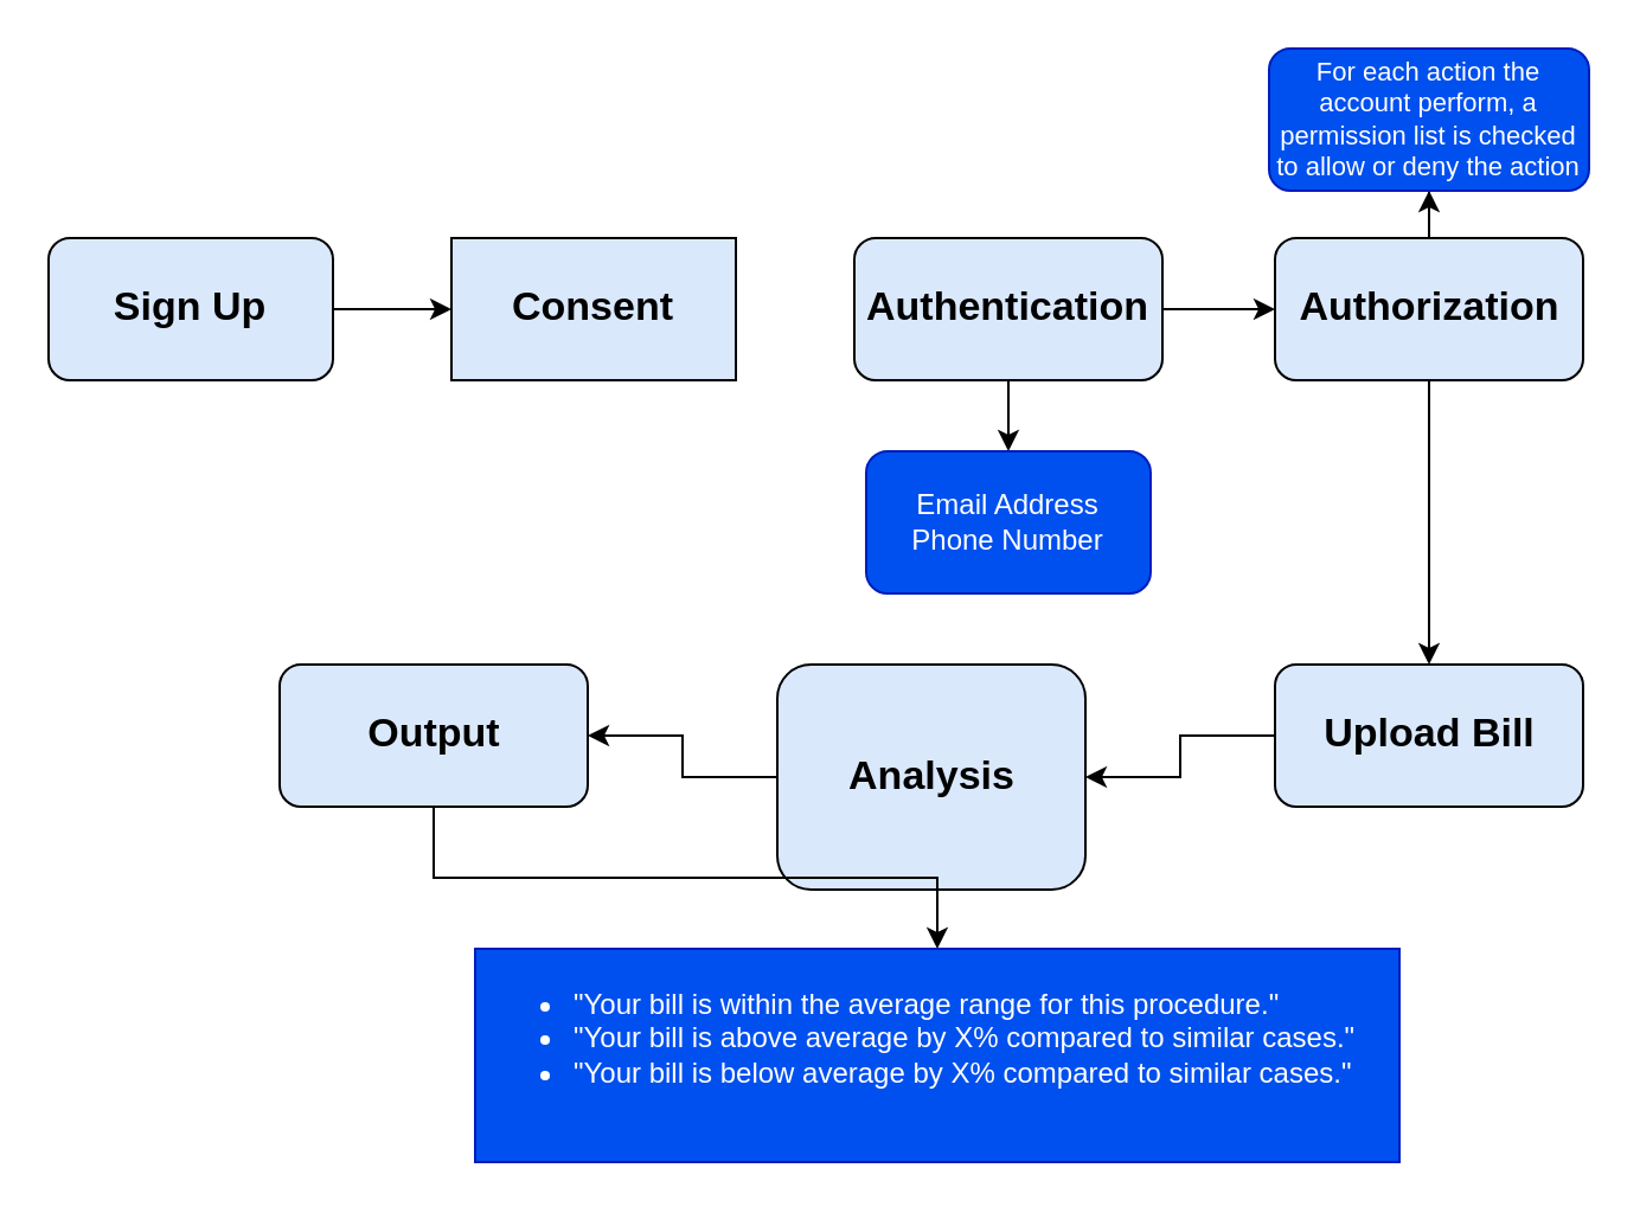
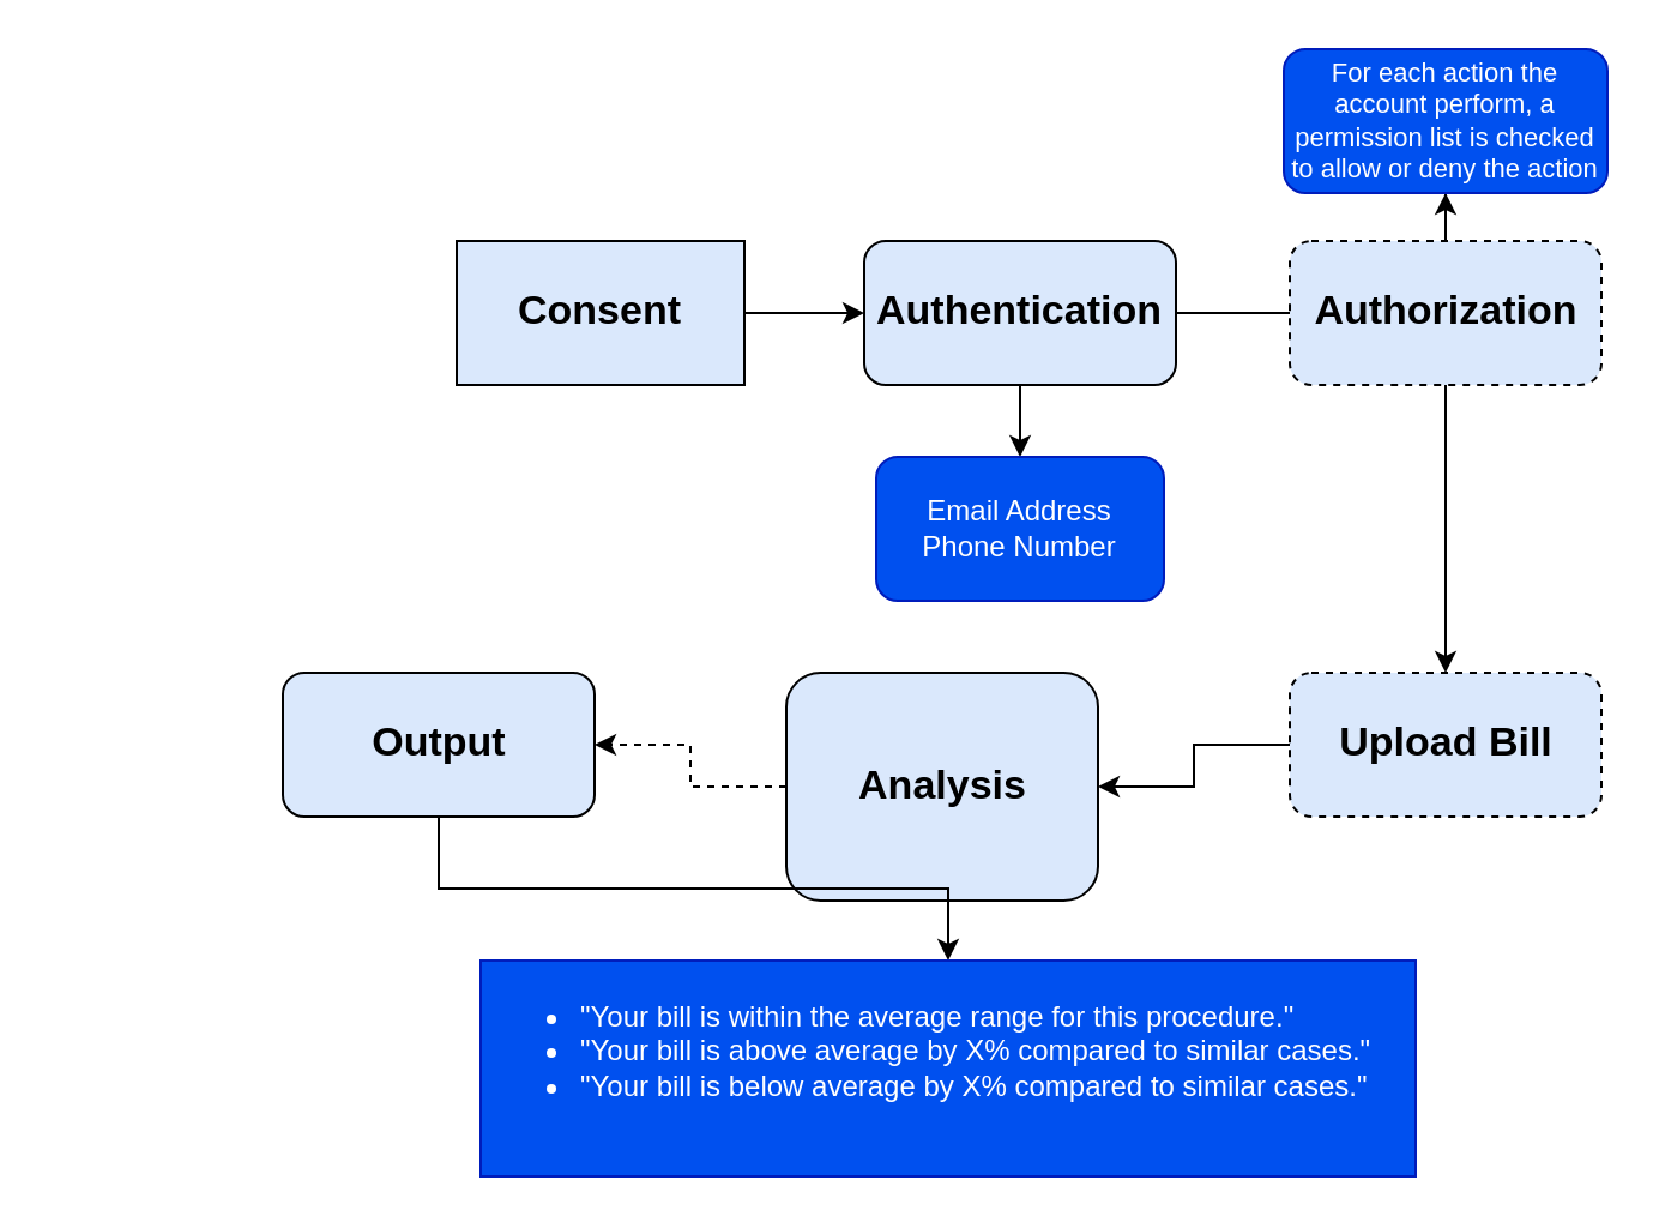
- <mxCell id="3" value="&lt;font style=&quot;font-size: 17px;&quot;&gt;&lt;b&gt;Sign Up&lt;/b&gt;&lt;/font&gt;" style="rounded=1;whiteSpace=wrap;html=1;fillColor=#dae8fc;strokeColor=default;gradientColor=none;" vertex="1" parent="1"><mxGeometry x="20" y="100" width="120" height="60" as="geometry" /></mxCell>
- <mxCell id="2" value="" style="edgeStyle=orthogonalEdgeStyle;rounded=0;orthogonalLoop=1;jettySize=auto;html=1;" edge="1" parent="1" source="3" target="5"><mxGeometry relative="1" as="geometry" /></mxCell>
+ <mxCell id="4" value="" style="edgeStyle=orthogonalEdgeStyle;rounded=0;orthogonalLoop=1;jettySize=auto;html=1;" edge="1" parent="1" source="5" target="8"><mxGeometry relative="1" as="geometry" /></mxCell>
- <mxCell id="7" value="" style="edgeStyle=orthogonalEdgeStyle;rounded=0;orthogonalLoop=1;jettySize=auto;html=1;" edge="1" parent="1" source="8" target="12"><mxGeometry relative="1" as="geometry" /></mxCell>
+ <mxCell id="7" value="" style="edgeStyle=orthogonalEdgeStyle;rounded=0;orthogonalLoop=1;jettySize=auto;html=1;endArrow=none;" edge="1" parent="1" source="8" target="12"><mxGeometry relative="1" as="geometry" /></mxCell>
- <mxCell id="12" value="&lt;span style=&quot;font-size: 17px;&quot;&gt;&lt;b&gt;Authorization&lt;/b&gt;&lt;/span&gt;" style="rounded=1;whiteSpace=wrap;html=1;fillColor=#dae8fc;strokeColor=default;gradientColor=none;" vertex="1" parent="1"><mxGeometry x="537.5" y="100" width="130" height="60" as="geometry" /></mxCell>
+ <mxCell id="12" value="&lt;span style=&quot;font-size: 17px;&quot;&gt;&lt;b&gt;Authorization&lt;/b&gt;&lt;/span&gt;" style="rounded=1;whiteSpace=wrap;html=1;fillColor=#dae8fc;strokeColor=default;gradientColor=none;dashed=1;" vertex="1" parent="1"><mxGeometry x="537.5" y="100" width="130" height="60" as="geometry" /></mxCell>
- <mxCell id="15" value="&lt;span style=&quot;font-size: 17px;&quot;&gt;&lt;b&gt;Upload Bill&lt;/b&gt;&lt;/span&gt;" style="rounded=1;whiteSpace=wrap;html=1;fillColor=#dae8fc;strokeColor=default;gradientColor=none;" vertex="1" parent="1"><mxGeometry x="537.5" y="280" width="130" height="60" as="geometry" /></mxCell>
+ <mxCell id="15" value="&lt;span style=&quot;font-size: 17px;&quot;&gt;&lt;b&gt;Upload Bill&lt;/b&gt;&lt;/span&gt;" style="rounded=1;whiteSpace=wrap;html=1;fillColor=#dae8fc;strokeColor=default;gradientColor=none;dashed=1;" vertex="1" parent="1"><mxGeometry x="537.5" y="280" width="130" height="60" as="geometry" /></mxCell>
- <mxCell id="16" value="" style="edgeStyle=orthogonalEdgeStyle;rounded=0;orthogonalLoop=1;jettySize=auto;html=1;" edge="1" parent="1" source="17" target="19"><mxGeometry relative="1" as="geometry" /></mxCell>
+ <mxCell id="16" value="" style="edgeStyle=orthogonalEdgeStyle;rounded=0;orthogonalLoop=1;jettySize=auto;html=1;dashed=1;" edge="1" parent="1" source="17" target="19"><mxGeometry relative="1" as="geometry" /></mxCell>
